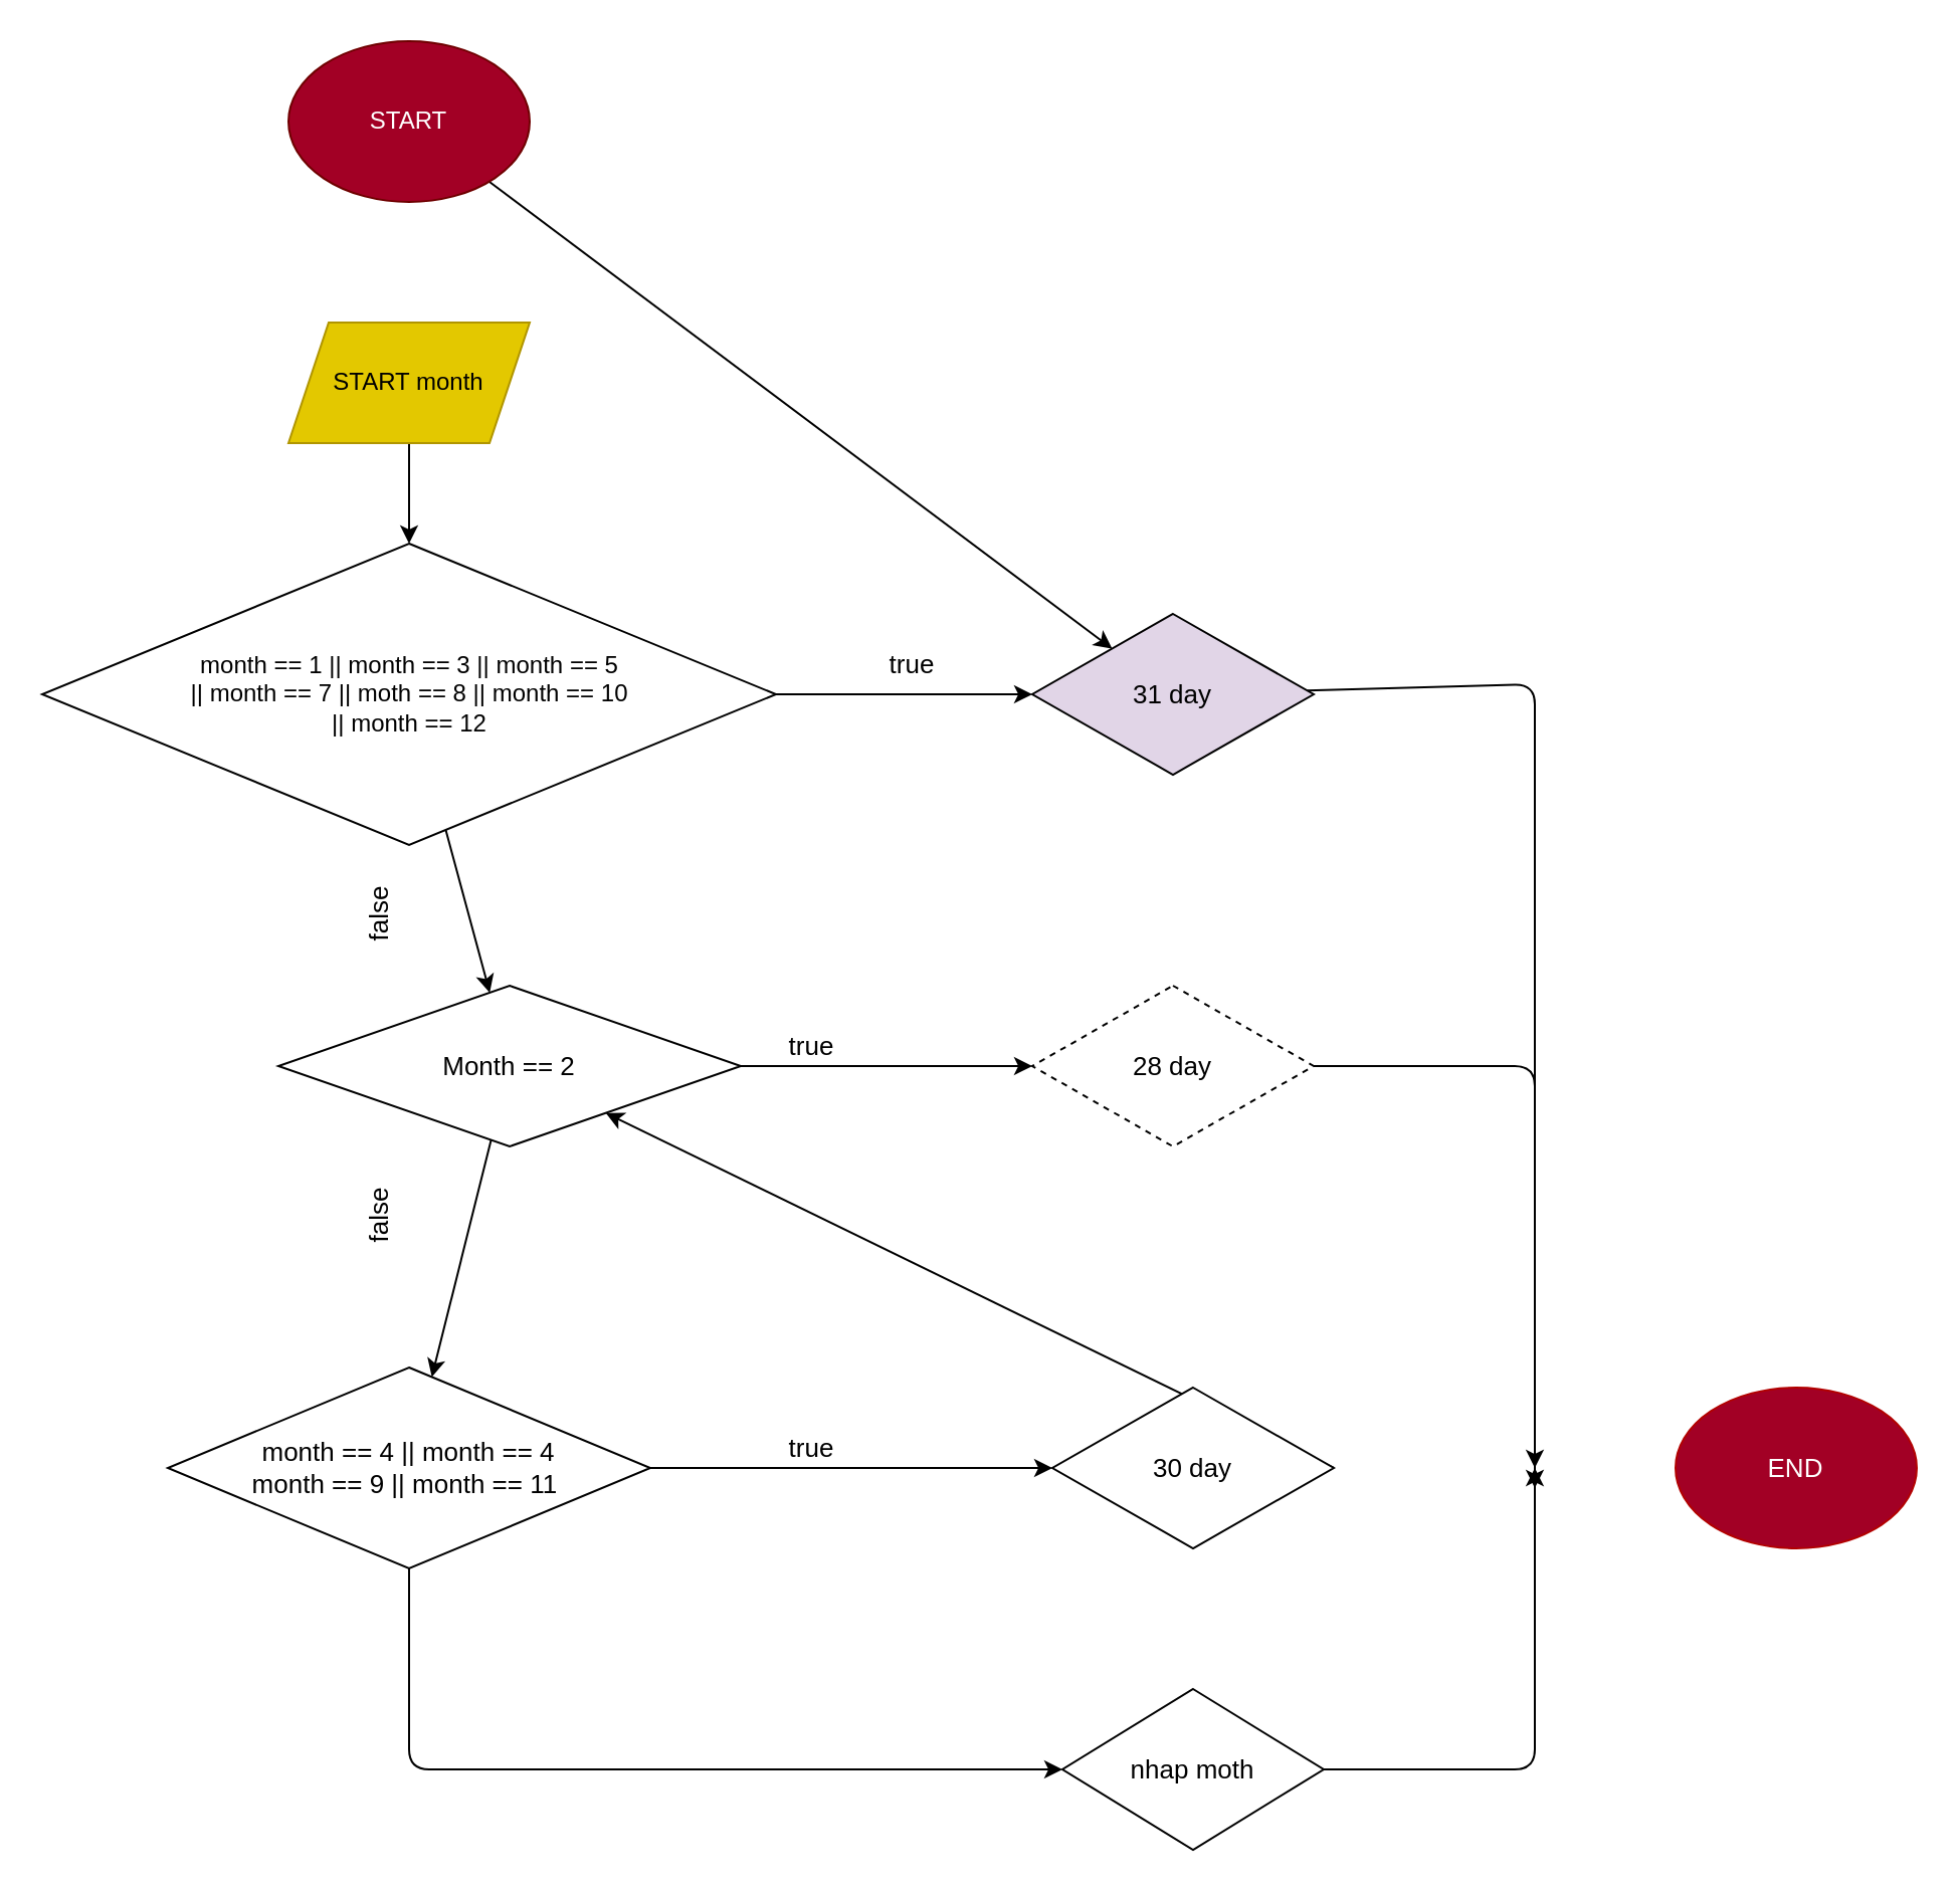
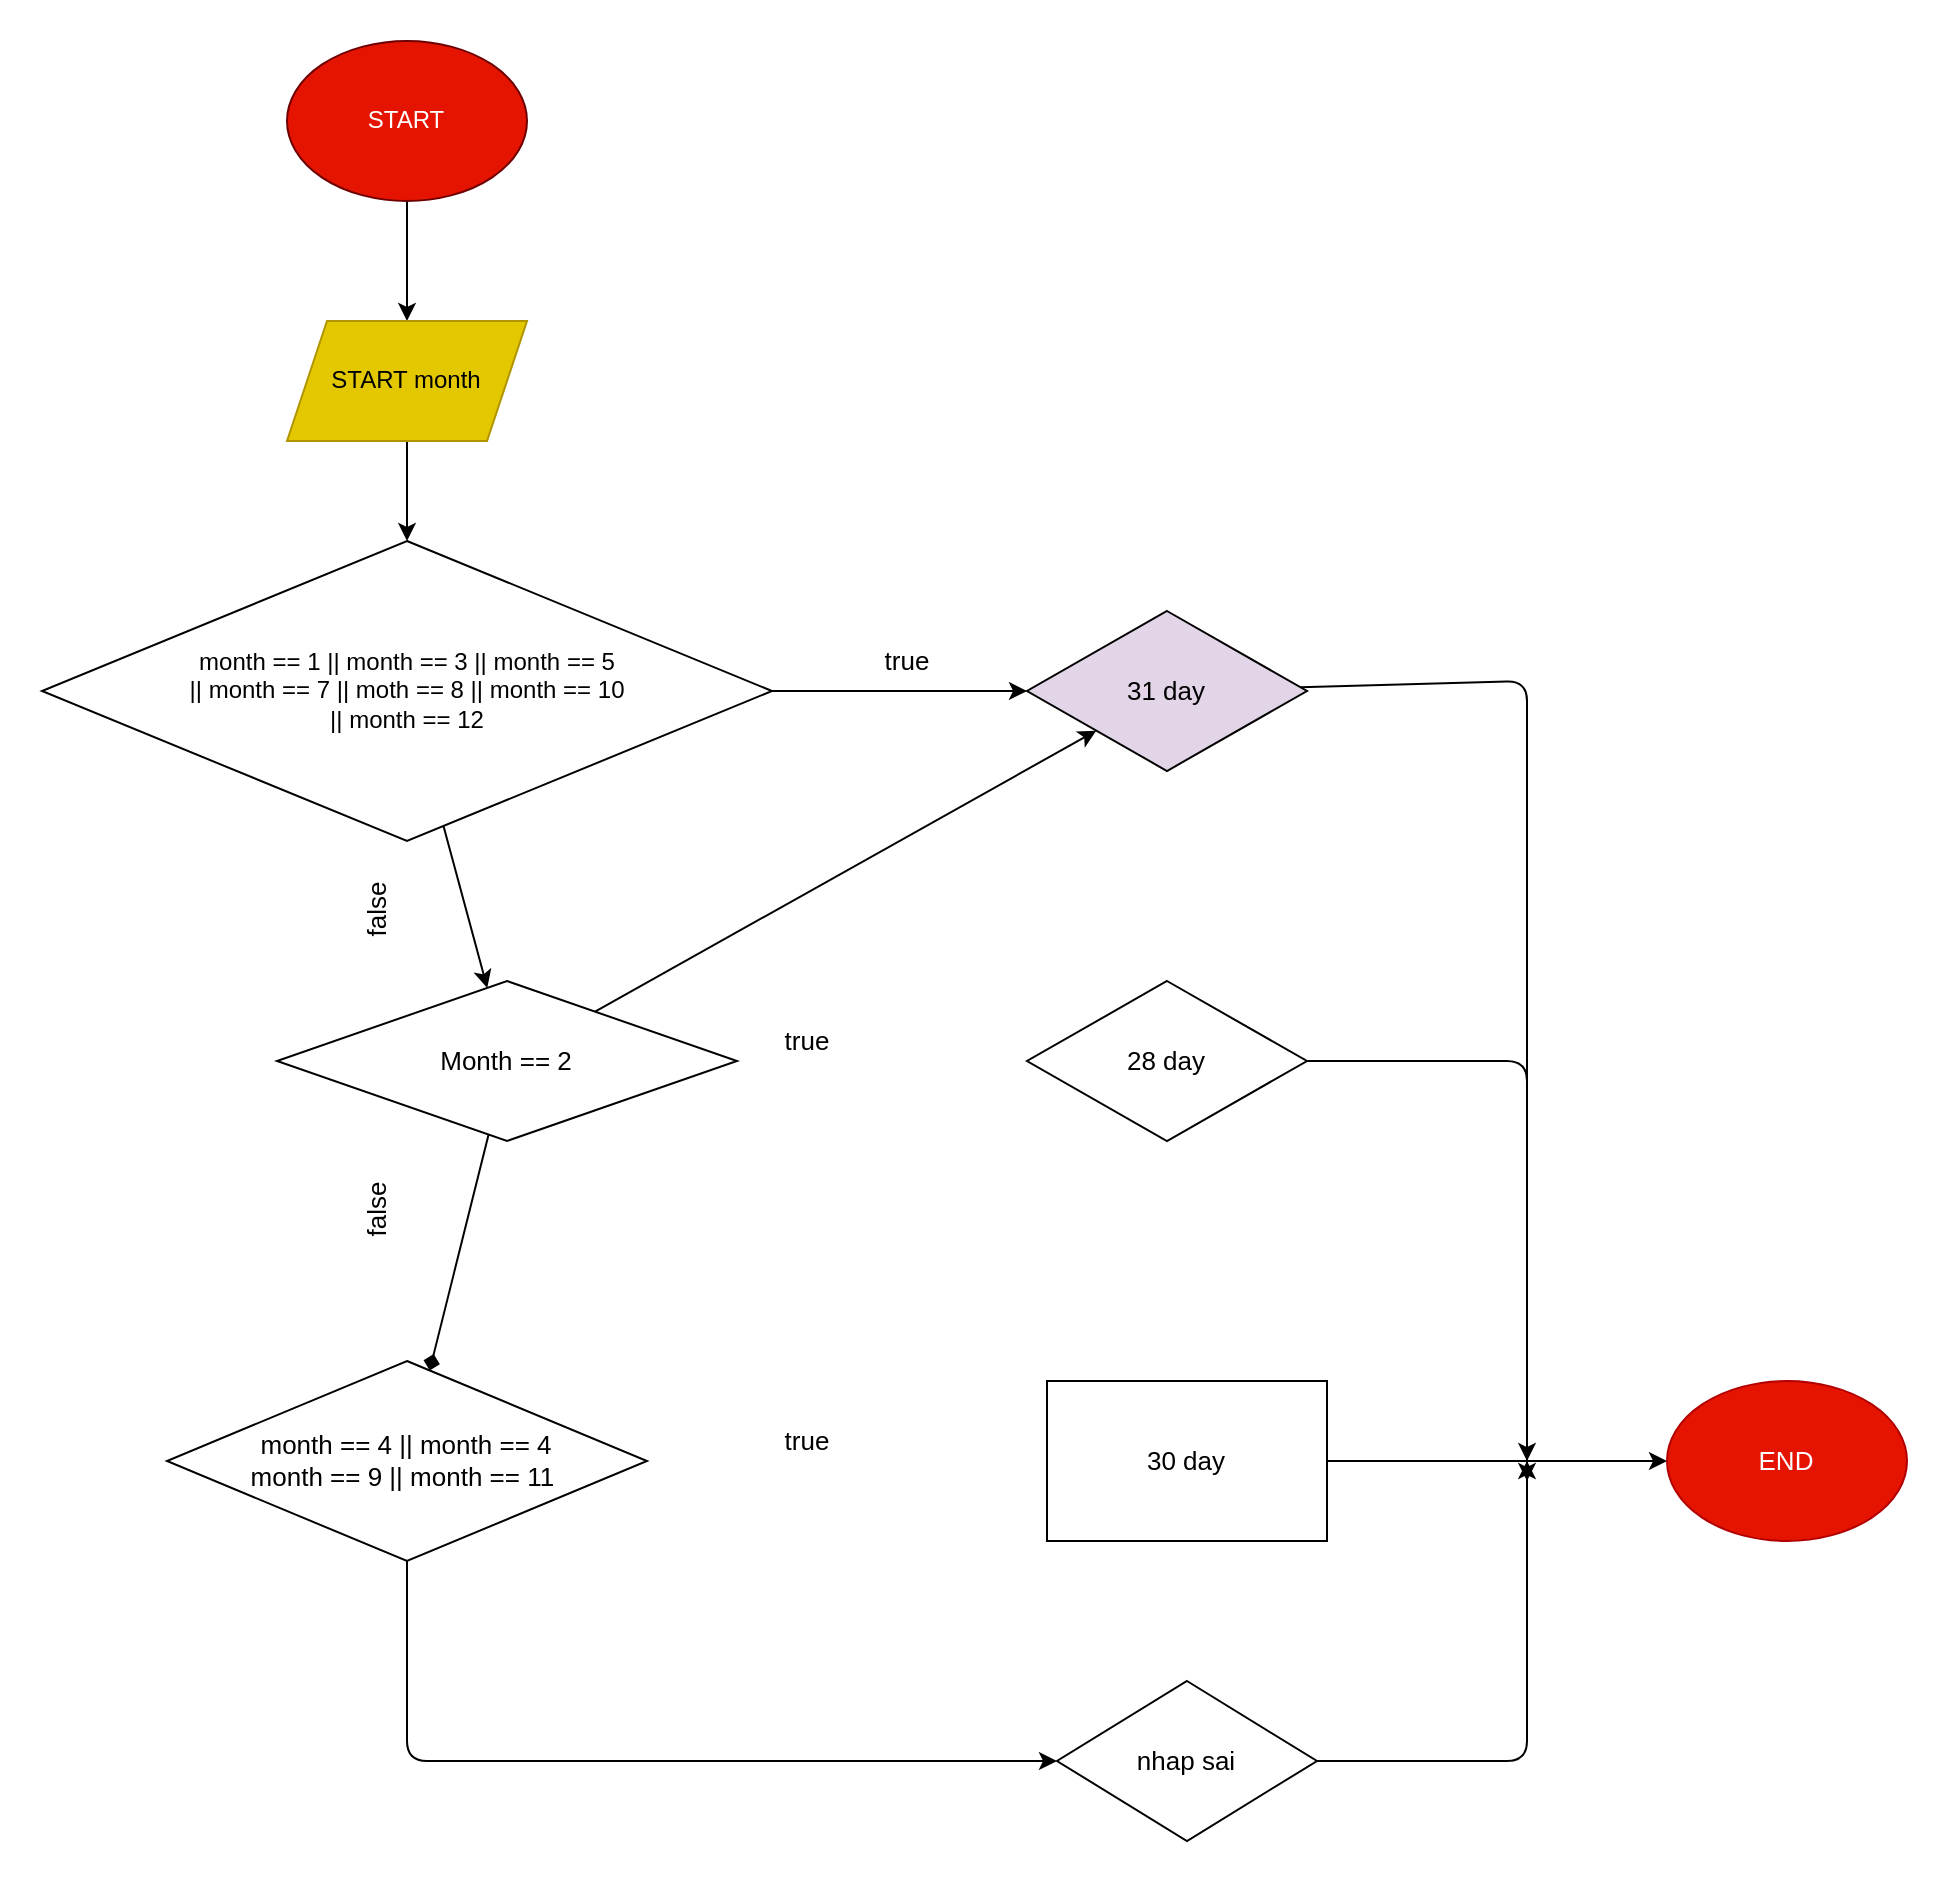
- <mxCell id="3" value="START" style="ellipse;whiteSpace=wrap;html=1;fillColor=#a20025;fontColor=#ffffff;strokeColor=#6F0000;" vertex="1" parent="1"><mxGeometry x="143" y="20" width="120" height="80" as="geometry" /></mxCell>
+ <mxCell id="3" value="START" style="ellipse;whiteSpace=wrap;html=1;fillColor=#e51400;fontColor=#ffffff;strokeColor=#6F0000;" vertex="1" parent="1"><mxGeometry x="143" y="20" width="120" height="80" as="geometry" /></mxCell>
- <mxCell id="2" value="" style="edgeStyle=none;html=1;fontSize=13;" edge="1" parent="1" source="3" target="13"><mxGeometry relative="1" as="geometry" /></mxCell>
+ <mxCell id="2" value="" style="edgeStyle=none;html=1;fontSize=13;" edge="1" parent="1" source="3" target="5"><mxGeometry relative="1" as="geometry" /></mxCell>
- <mxCell id="10" style="edgeStyle=none;html=1;entryX=0;entryY=0.5;entryDx=0;entryDy=0;fontSize=13;" edge="1" parent="1" source="11" target="15"><mxGeometry relative="1" as="geometry" /></mxCell>
+ <mxCell id="10" style="edgeStyle=none;html=1;fontSize=13;" edge="1" parent="1" source="11" target="13"><mxGeometry relative="1" as="geometry" /></mxCell>
- <mxCell id="15" value="28 day" style="rhombus;whiteSpace=wrap;html=1;fontSize=13;dashed=1;" vertex="1" parent="1"><mxGeometry x="513" y="490" width="140" height="80" as="geometry" /></mxCell>
+ <mxCell id="15" value="28 day" style="rhombus;whiteSpace=wrap;html=1;fontSize=13;" vertex="1" parent="1"><mxGeometry x="513" y="490" width="140" height="80" as="geometry" /></mxCell>
- <mxCell id="19" style="edgeStyle=none;html=1;exitX=1;exitY=0.5;exitDx=0;exitDy=0;fontSize=13;" edge="1" parent="1" source="20" target="11"><mxGeometry relative="1" as="geometry" /></mxCell>
+ <mxCell id="19" style="edgeStyle=none;html=1;exitX=1;exitY=0.5;exitDx=0;exitDy=0;entryX=0;entryY=0.5;entryDx=0;entryDy=0;fontSize=13;" edge="1" parent="1" source="20" target="28"><mxGeometry relative="1" as="geometry" /></mxCell>
- <mxCell id="9" value="" style="edgeStyle=none;html=1;fontSize=13;" edge="1" parent="1" source="11" target="18"><mxGeometry relative="1" as="geometry" /></mxCell>
+ <mxCell id="9" value="" style="edgeStyle=none;html=1;fontSize=13;endArrow=diamond;" edge="1" parent="1" source="11" target="18"><mxGeometry relative="1" as="geometry" /></mxCell>
- <mxCell id="16" style="edgeStyle=none;html=1;fontSize=13;" edge="1" parent="1" source="18" target="20"><mxGeometry relative="1" as="geometry" /></mxCell>
- <mxCell id="20" value="30 day" style="rhombus;whiteSpace=wrap;html=1;fontSize=13;" vertex="1" parent="1"><mxGeometry x="523" y="690" width="140" height="80" as="geometry" /></mxCell>
+ <mxCell id="20" value="30 day" style="whiteSpace=wrap;html=1;fontSize=13;rounded=0;" vertex="1" parent="1"><mxGeometry x="523" y="690" width="140" height="80" as="geometry" /></mxCell>
- <mxCell id="28" value="END" style="ellipse;whiteSpace=wrap;html=1;fontSize=13;fillColor=#a20025;fontColor=#ffffff;strokeColor=#B20000;" vertex="1" parent="1"><mxGeometry x="833" y="690" width="120" height="80" as="geometry" /></mxCell>
+ <mxCell id="28" value="END" style="ellipse;whiteSpace=wrap;html=1;fontSize=13;fillColor=#e51400;fontColor=#ffffff;strokeColor=#B20000;" vertex="1" parent="1"><mxGeometry x="833" y="690" width="120" height="80" as="geometry" /></mxCell>
- <mxCell id="27" value="nhap moth&lt;br&gt;" style="rhombus;whiteSpace=wrap;html=1;fontSize=13;" vertex="1" parent="1"><mxGeometry x="528" y="840" width="130" height="80" as="geometry" /></mxCell>
+ <mxCell id="27" value="nhap sai&lt;br&gt;" style="rhombus;whiteSpace=wrap;html=1;fontSize=13;" vertex="1" parent="1"><mxGeometry x="528" y="840" width="130" height="80" as="geometry" /></mxCell>
